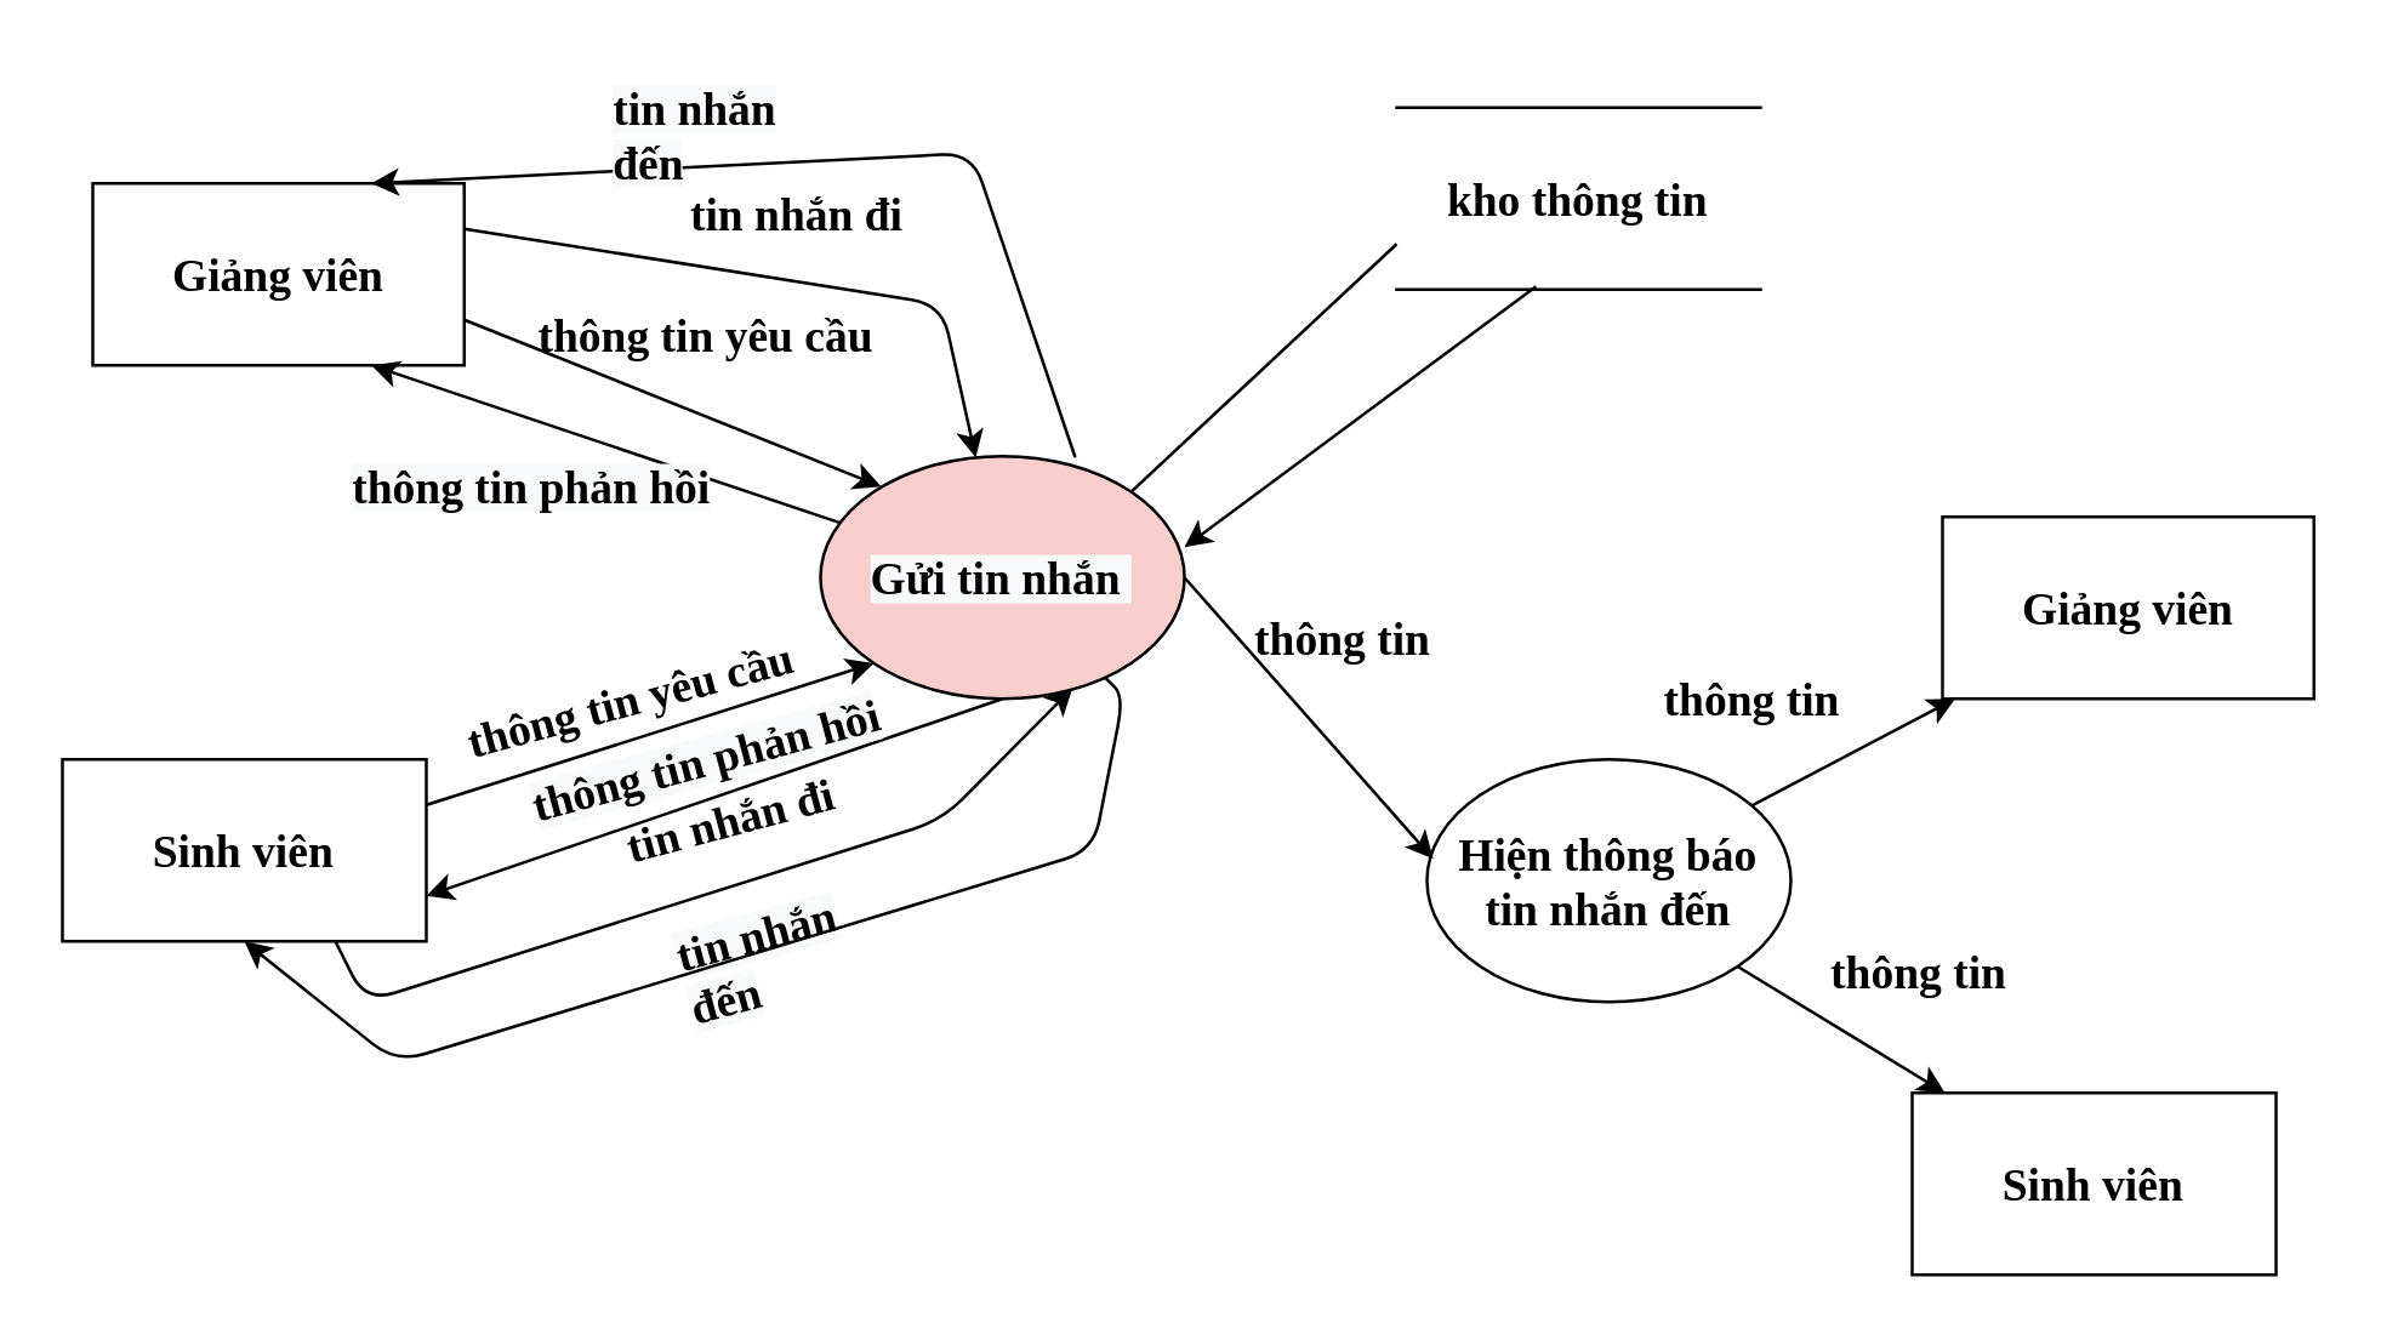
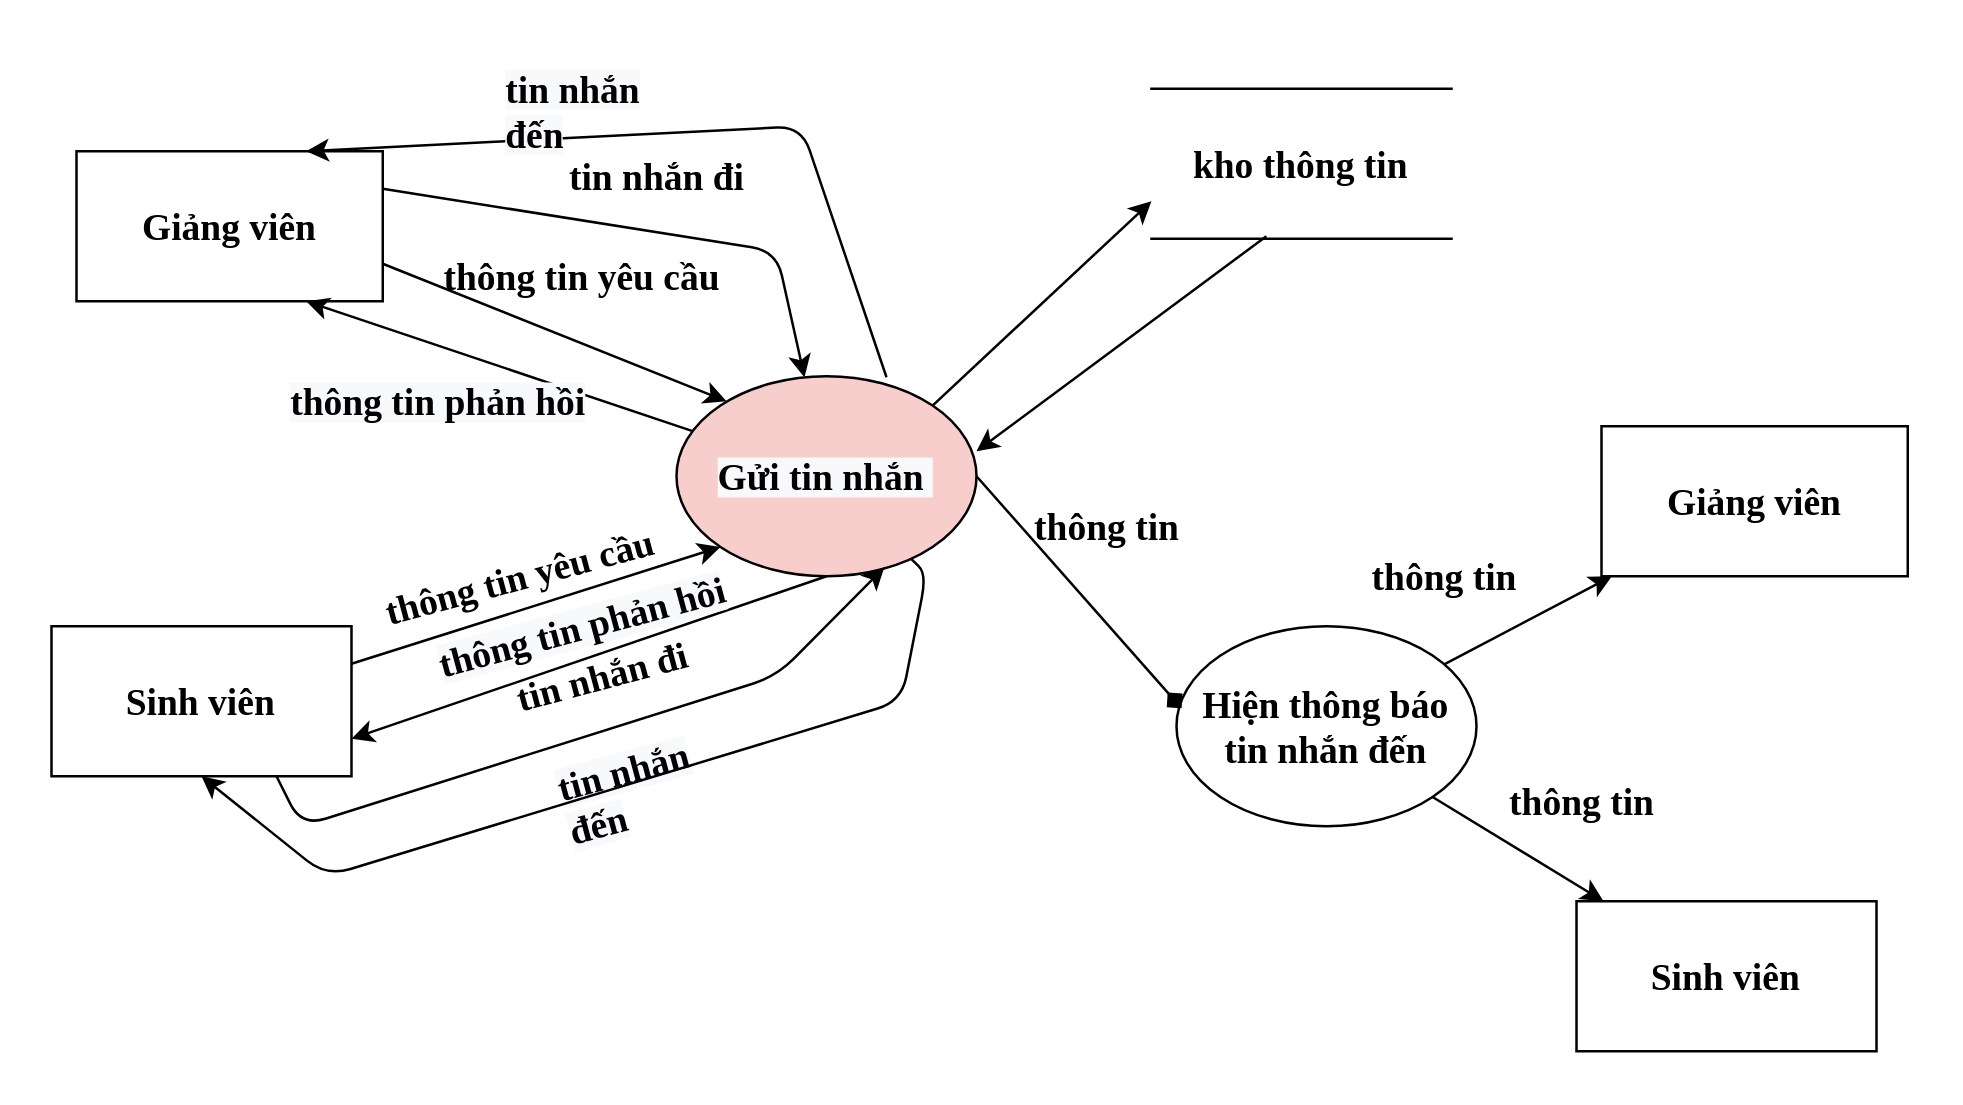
- <mxCell id="16" value="" style="endArrow=none;html=1;entryX=0;entryY=0.75;entryDx=0;entryDy=0;exitX=1;exitY=0;exitDx=0;exitDy=0;fontFamily=Times New Roman;fontSize=15;fontStyle=1;" parent="1" source="2" target="15" edge="1"><mxGeometry width="50" height="50" relative="1" as="geometry"><mxPoint x="330" y="240" as="sourcePoint" /><mxPoint x="380" y="190" as="targetPoint" /></mxGeometry></mxCell>
+ <mxCell id="16" value="" style="endArrow=classic;html=1;entryX=0;entryY=0.75;entryDx=0;entryDy=0;exitX=1;exitY=0;exitDx=0;exitDy=0;fontFamily=Times New Roman;fontSize=15;fontStyle=1" parent="1" source="2" target="15" edge="1"><mxGeometry width="50" height="50" relative="1" as="geometry"><mxPoint x="330" y="240" as="sourcePoint" /><mxPoint x="380" y="190" as="targetPoint" /></mxGeometry></mxCell>
- <mxCell id="14" value="" style="endArrow=classic;html=1;entryX=0.017;entryY=0.41;entryDx=0;entryDy=0;entryPerimeter=0;exitX=1;exitY=0.5;exitDx=0;exitDy=0;fontFamily=Times New Roman;fontSize=15;fontStyle=1" parent="1" source="2" target="3" edge="1"><mxGeometry width="50" height="50" relative="1" as="geometry"><mxPoint x="330" y="240" as="sourcePoint" /><mxPoint x="380" y="190" as="targetPoint" /></mxGeometry></mxCell>
+ <mxCell id="14" value="" style="endArrow=diamond;html=1;entryX=0.017;entryY=0.41;entryDx=0;entryDy=0;entryPerimeter=0;exitX=1;exitY=0.5;exitDx=0;exitDy=0;fontFamily=Times New Roman;fontSize=15;fontStyle=1;" parent="1" source="2" target="3" edge="1"><mxGeometry width="50" height="50" relative="1" as="geometry"><mxPoint x="330" y="240" as="sourcePoint" /><mxPoint x="380" y="190" as="targetPoint" /></mxGeometry></mxCell>
